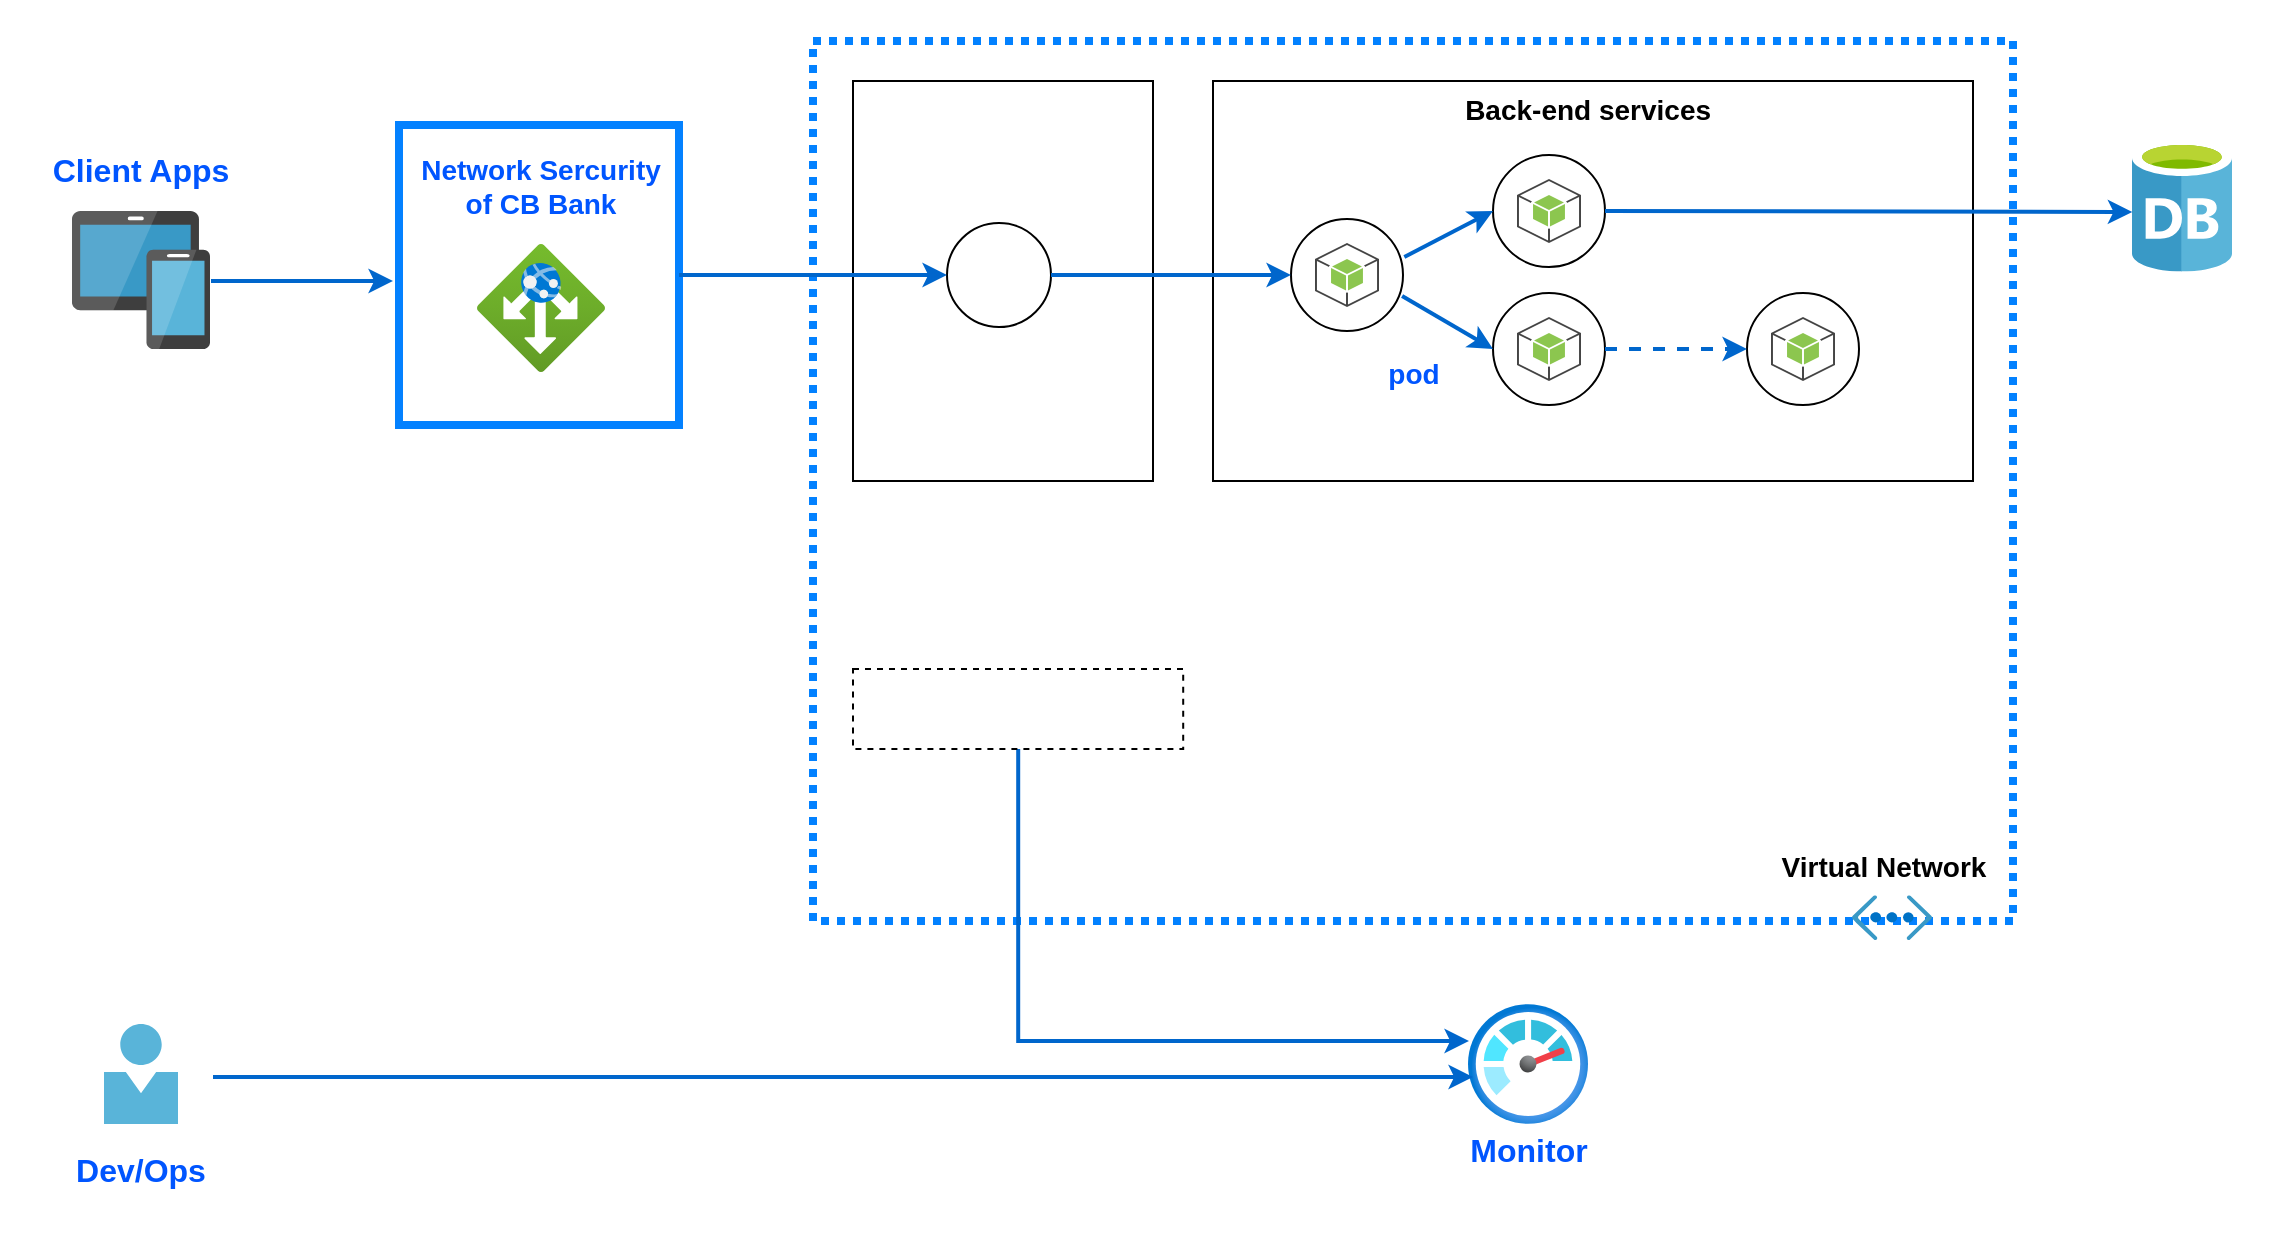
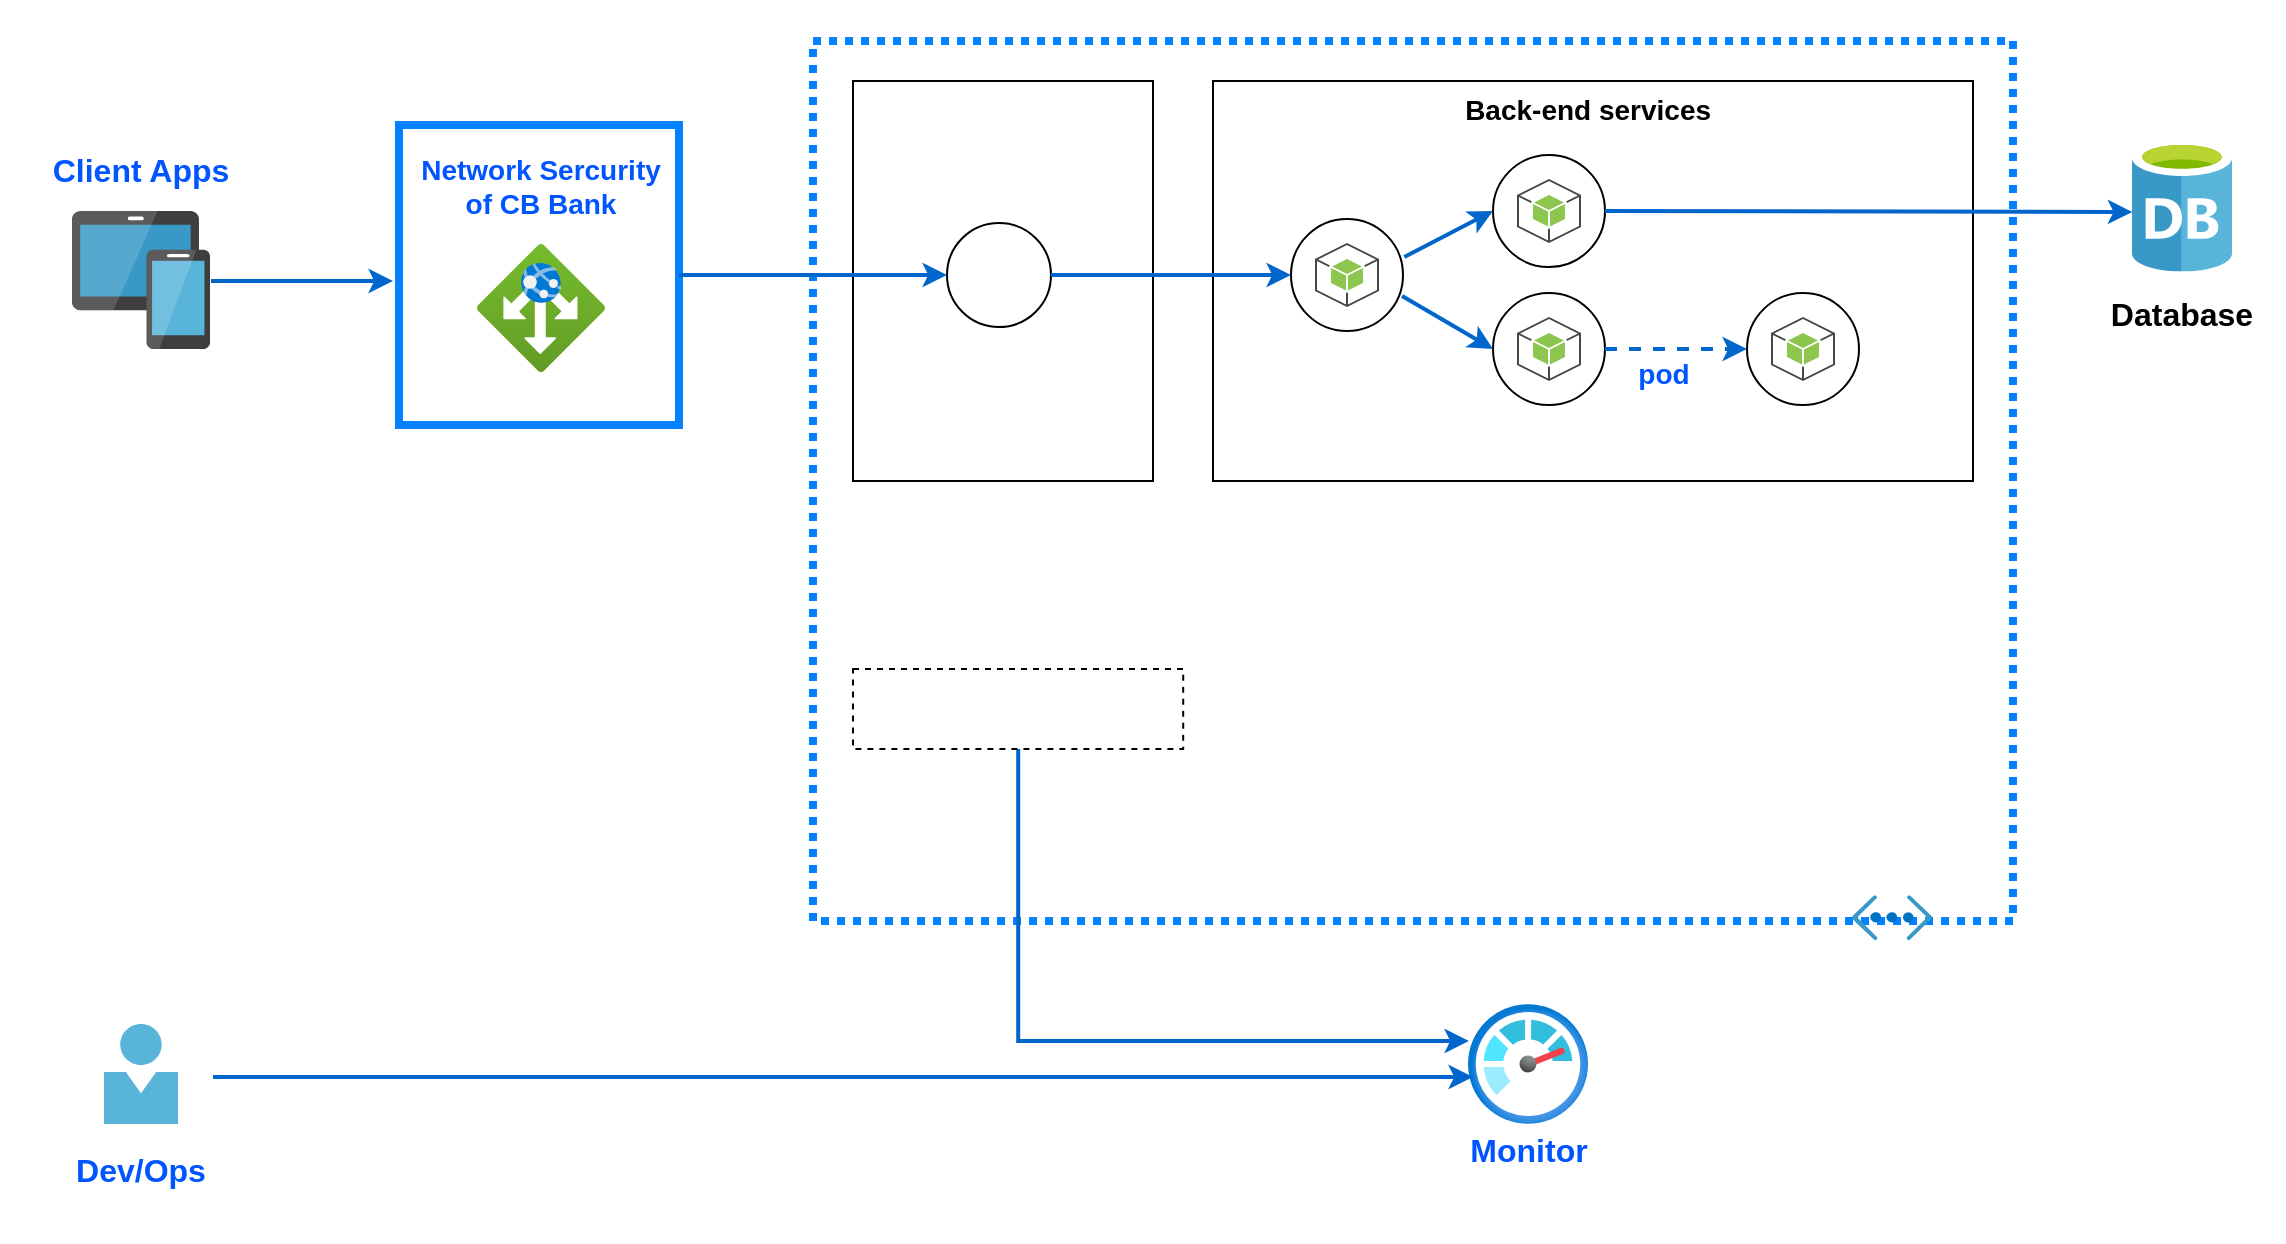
+ <mxCell id="39" value="Database" style="text;html=1;align=center;verticalAlign=middle;whiteSpace=wrap;rounded=0;shadow=0;glass=0;dashed=1;labelBackgroundColor=none;labelBorderColor=none;fontSize=16;fontStyle=1" vertex="1" parent="1"><mxGeometry x="1061" y="142" width="60" height="30" as="geometry" /></mxCell>
- <mxCell id="24" value="pod" style="text;html=1;strokeColor=none;fillColor=none;align=center;verticalAlign=middle;whiteSpace=wrap;rounded=0;shadow=0;glass=0;labelBorderColor=none;fontSize=14;fontColor=#0055FF;fontStyle=1" vertex="1" parent="1"><mxGeometry x="677" y="172" width="60" height="30" as="geometry" /></mxCell>
+ <mxCell id="24" value="pod" style="text;html=1;strokeColor=none;fillColor=none;align=center;verticalAlign=middle;whiteSpace=wrap;rounded=0;shadow=0;glass=0;labelBorderColor=none;fontSize=14;fontColor=#0055FF;fontStyle=1" vertex="1" parent="1"><mxGeometry x="802" y="172" width="60" height="30" as="geometry" /></mxCell>
- <mxCell id="3" value="Virtual Network" style="text;strokeColor=none;fillColor=none;align=center;verticalAlign=middle;spacingLeft=4;spacingRight=4;overflow=hidden;points=[[0,0.5],[1,0.5]];portConstraint=eastwest;rotatable=0;rounded=0;shadow=0;glass=0;dashed=1;dashPattern=1 1;labelBorderColor=none;fontStyle=1;fontSize=14;" vertex="1" parent="1"><mxGeometry x="882" y="417.6" width="120" height="30" as="geometry" /></mxCell>
